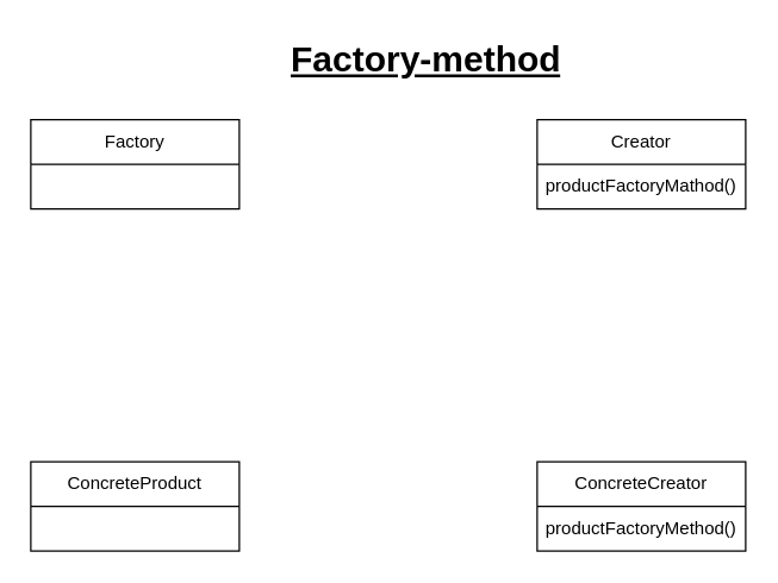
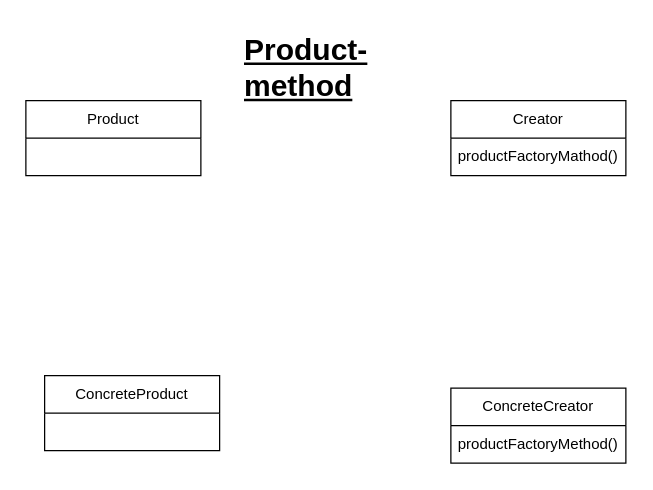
- <mxCell id="8" value="&lt;h1&gt;&lt;u&gt;Factory-method&lt;/u&gt;&lt;/h1&gt;" style="text;html=1;strokeColor=none;fillColor=none;spacing=5;spacingTop=-20;whiteSpace=wrap;overflow=hidden;rounded=0;" vertex="1" parent="1"><mxGeometry x="190" y="20" width="190" height="120" as="geometry" /></mxCell>
+ <mxCell id="8" value="&lt;h1&gt;&lt;u&gt;Product-method&lt;/u&gt;&lt;/h1&gt;" style="text;html=1;strokeColor=none;fillColor=none;spacing=5;spacingTop=-20;whiteSpace=wrap;overflow=hidden;rounded=0;" vertex="1" parent="1"><mxGeometry x="190" y="20" width="190" height="120" as="geometry" /></mxCell>
- <mxCell id="2" value="Factory" style="swimlane;fontStyle=0;childLayout=stackLayout;horizontal=1;startSize=30;horizontalStack=0;resizeParent=1;resizeParentMax=0;resizeLast=0;collapsible=1;marginBottom=0;whiteSpace=wrap;html=1;" vertex="1" parent="1"><mxGeometry x="20" y="80" width="140" height="60" as="geometry" /></mxCell>
+ <mxCell id="2" value="Product" style="swimlane;fontStyle=0;childLayout=stackLayout;horizontal=1;startSize=30;horizontalStack=0;resizeParent=1;resizeParentMax=0;resizeLast=0;collapsible=1;marginBottom=0;whiteSpace=wrap;html=1;" vertex="1" parent="1"><mxGeometry x="20" y="80" width="140" height="60" as="geometry" /></mxCell>
- <mxCell id="5" value="ConcreteProduct" style="swimlane;fontStyle=0;childLayout=stackLayout;horizontal=1;startSize=30;horizontalStack=0;resizeParent=1;resizeParentMax=0;resizeLast=0;collapsible=1;marginBottom=0;whiteSpace=wrap;html=1;" vertex="1" parent="1"><mxGeometry x="20" y="310" width="140" height="60" as="geometry" /></mxCell>
+ <mxCell id="5" value="ConcreteProduct" style="swimlane;fontStyle=0;childLayout=stackLayout;horizontal=1;startSize=30;horizontalStack=0;resizeParent=1;resizeParentMax=0;resizeLast=0;collapsible=1;marginBottom=0;whiteSpace=wrap;html=1;" vertex="1" parent="1"><mxGeometry x="35" y="300" width="140" height="60" as="geometry" /></mxCell>
